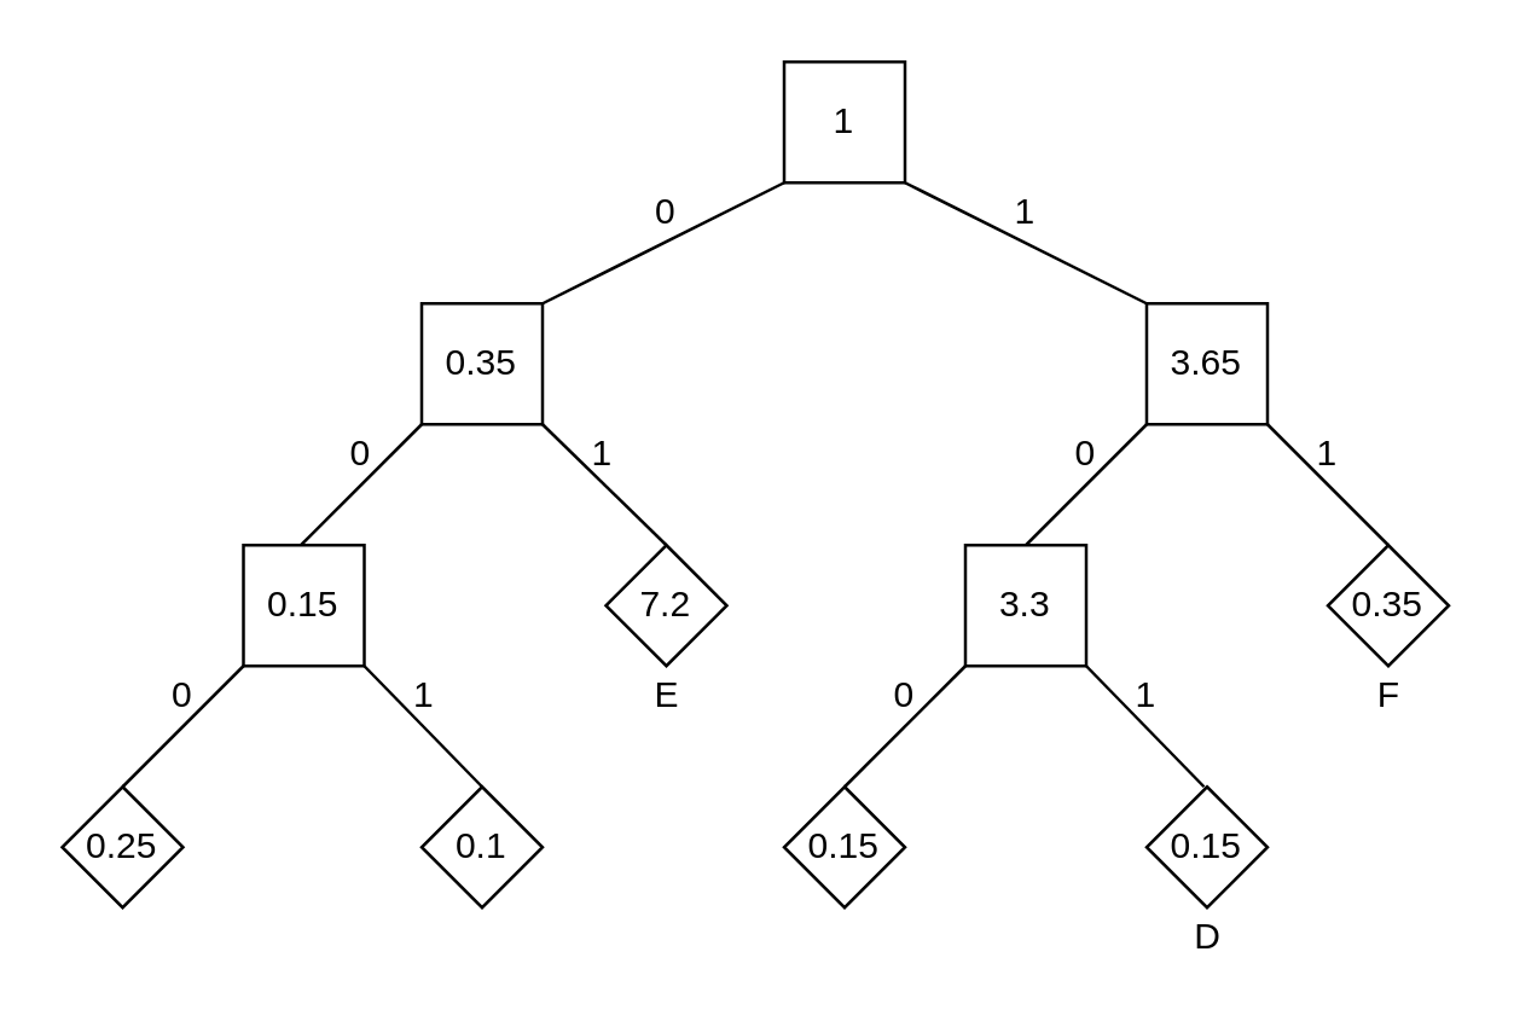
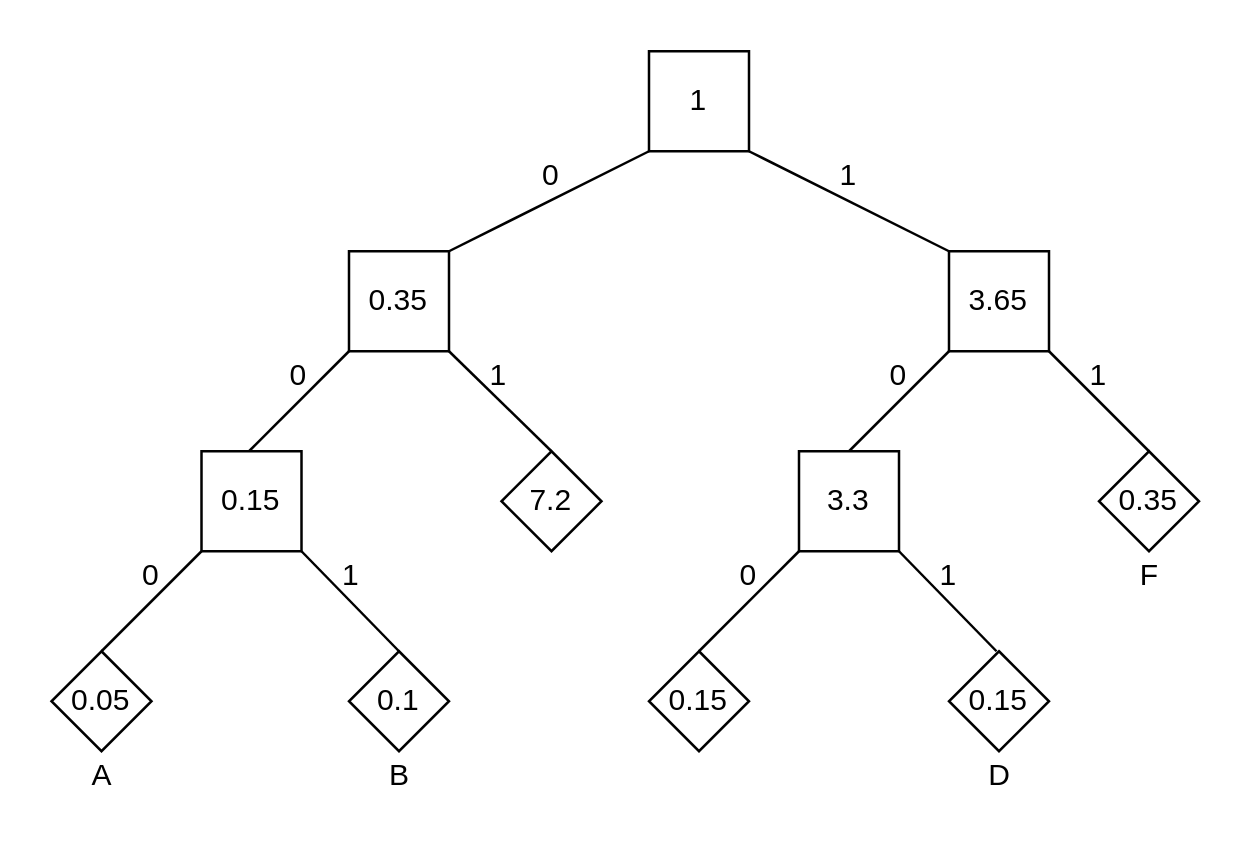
- <mxCell id="35" value="E" style="text;html=1;align=center;verticalAlign=middle;resizable=0;points=[];autosize=1;strokeColor=none;" vertex="1" parent="1"><mxGeometry x="210" y="220" width="20" height="20" as="geometry" /></mxCell>
- <mxCell id="18" value="0.25" style="rhombus;whiteSpace=wrap;html=1;" vertex="1" parent="1"><mxGeometry x="20" y="260" width="40" height="40" as="geometry" /></mxCell>
+ <mxCell id="18" value="0.05" style="rhombus;whiteSpace=wrap;html=1;" vertex="1" parent="1"><mxGeometry x="20" y="260" width="40" height="40" as="geometry" /></mxCell>
+ <mxCell id="33" value="A" style="text;html=1;align=center;verticalAlign=middle;resizable=0;points=[];autosize=1;strokeColor=none;" vertex="1" parent="1"><mxGeometry x="30" y="300" width="20" height="20" as="geometry" /></mxCell>
+ <mxCell id="34" value="B" style="text;html=1;align=center;verticalAlign=middle;resizable=0;points=[];autosize=1;strokeColor=none;" vertex="1" parent="1"><mxGeometry x="149" y="300" width="20" height="20" as="geometry" /></mxCell>
